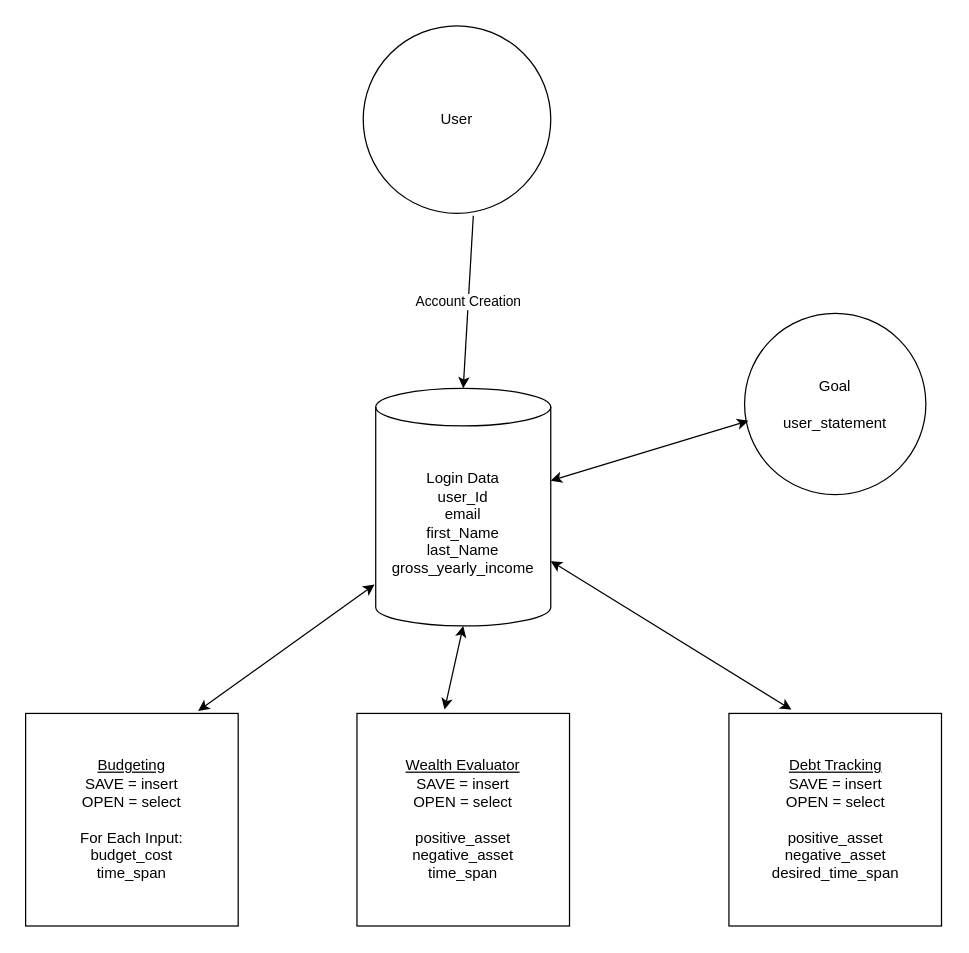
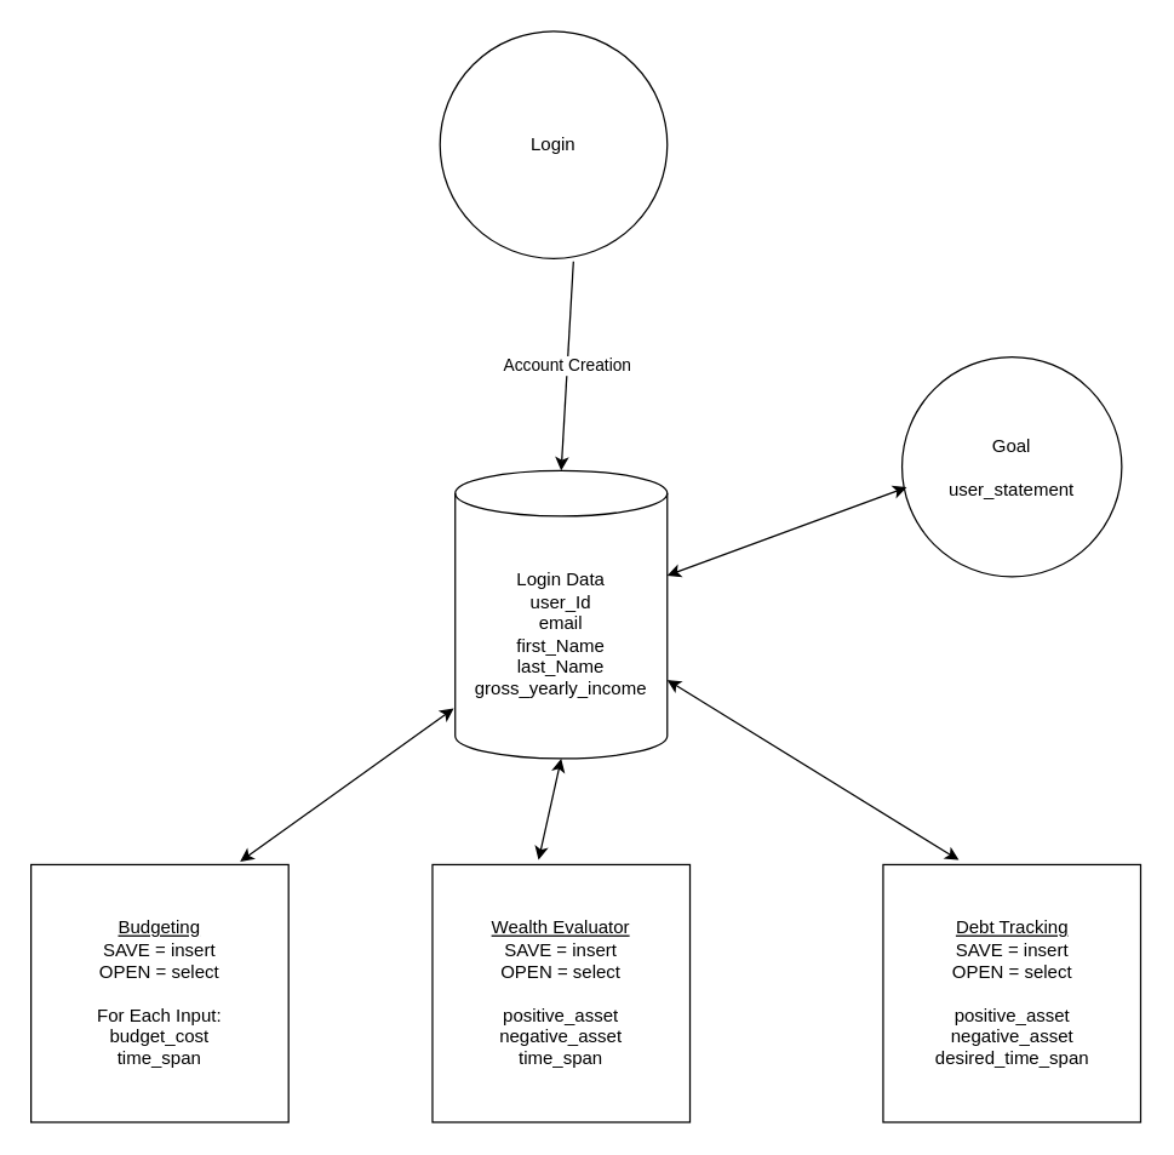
- <mxCell id="2" value="User&lt;br&gt;" style="ellipse;whiteSpace=wrap;html=1;aspect=fixed;" parent="1" vertex="1"><mxGeometry x="290" y="20" width="150" height="150" as="geometry" /></mxCell>
+ <mxCell id="2" value="Login&lt;br&gt;" style="ellipse;whiteSpace=wrap;html=1;aspect=fixed;" parent="1" vertex="1"><mxGeometry x="290" y="20" width="150" height="150" as="geometry" /></mxCell>
- <mxCell id="11" value="Goal&lt;br&gt;&lt;br&gt;user_statement" style="ellipse;whiteSpace=wrap;html=1;aspect=fixed;" parent="1" vertex="1"><mxGeometry x="595" y="250" width="145" height="145" as="geometry" /></mxCell>
+ <mxCell id="11" value="Goal&lt;br&gt;&lt;br&gt;user_statement" style="ellipse;whiteSpace=wrap;html=1;aspect=fixed;" parent="1" vertex="1"><mxGeometry x="595" y="235" width="145" height="145" as="geometry" /></mxCell>
